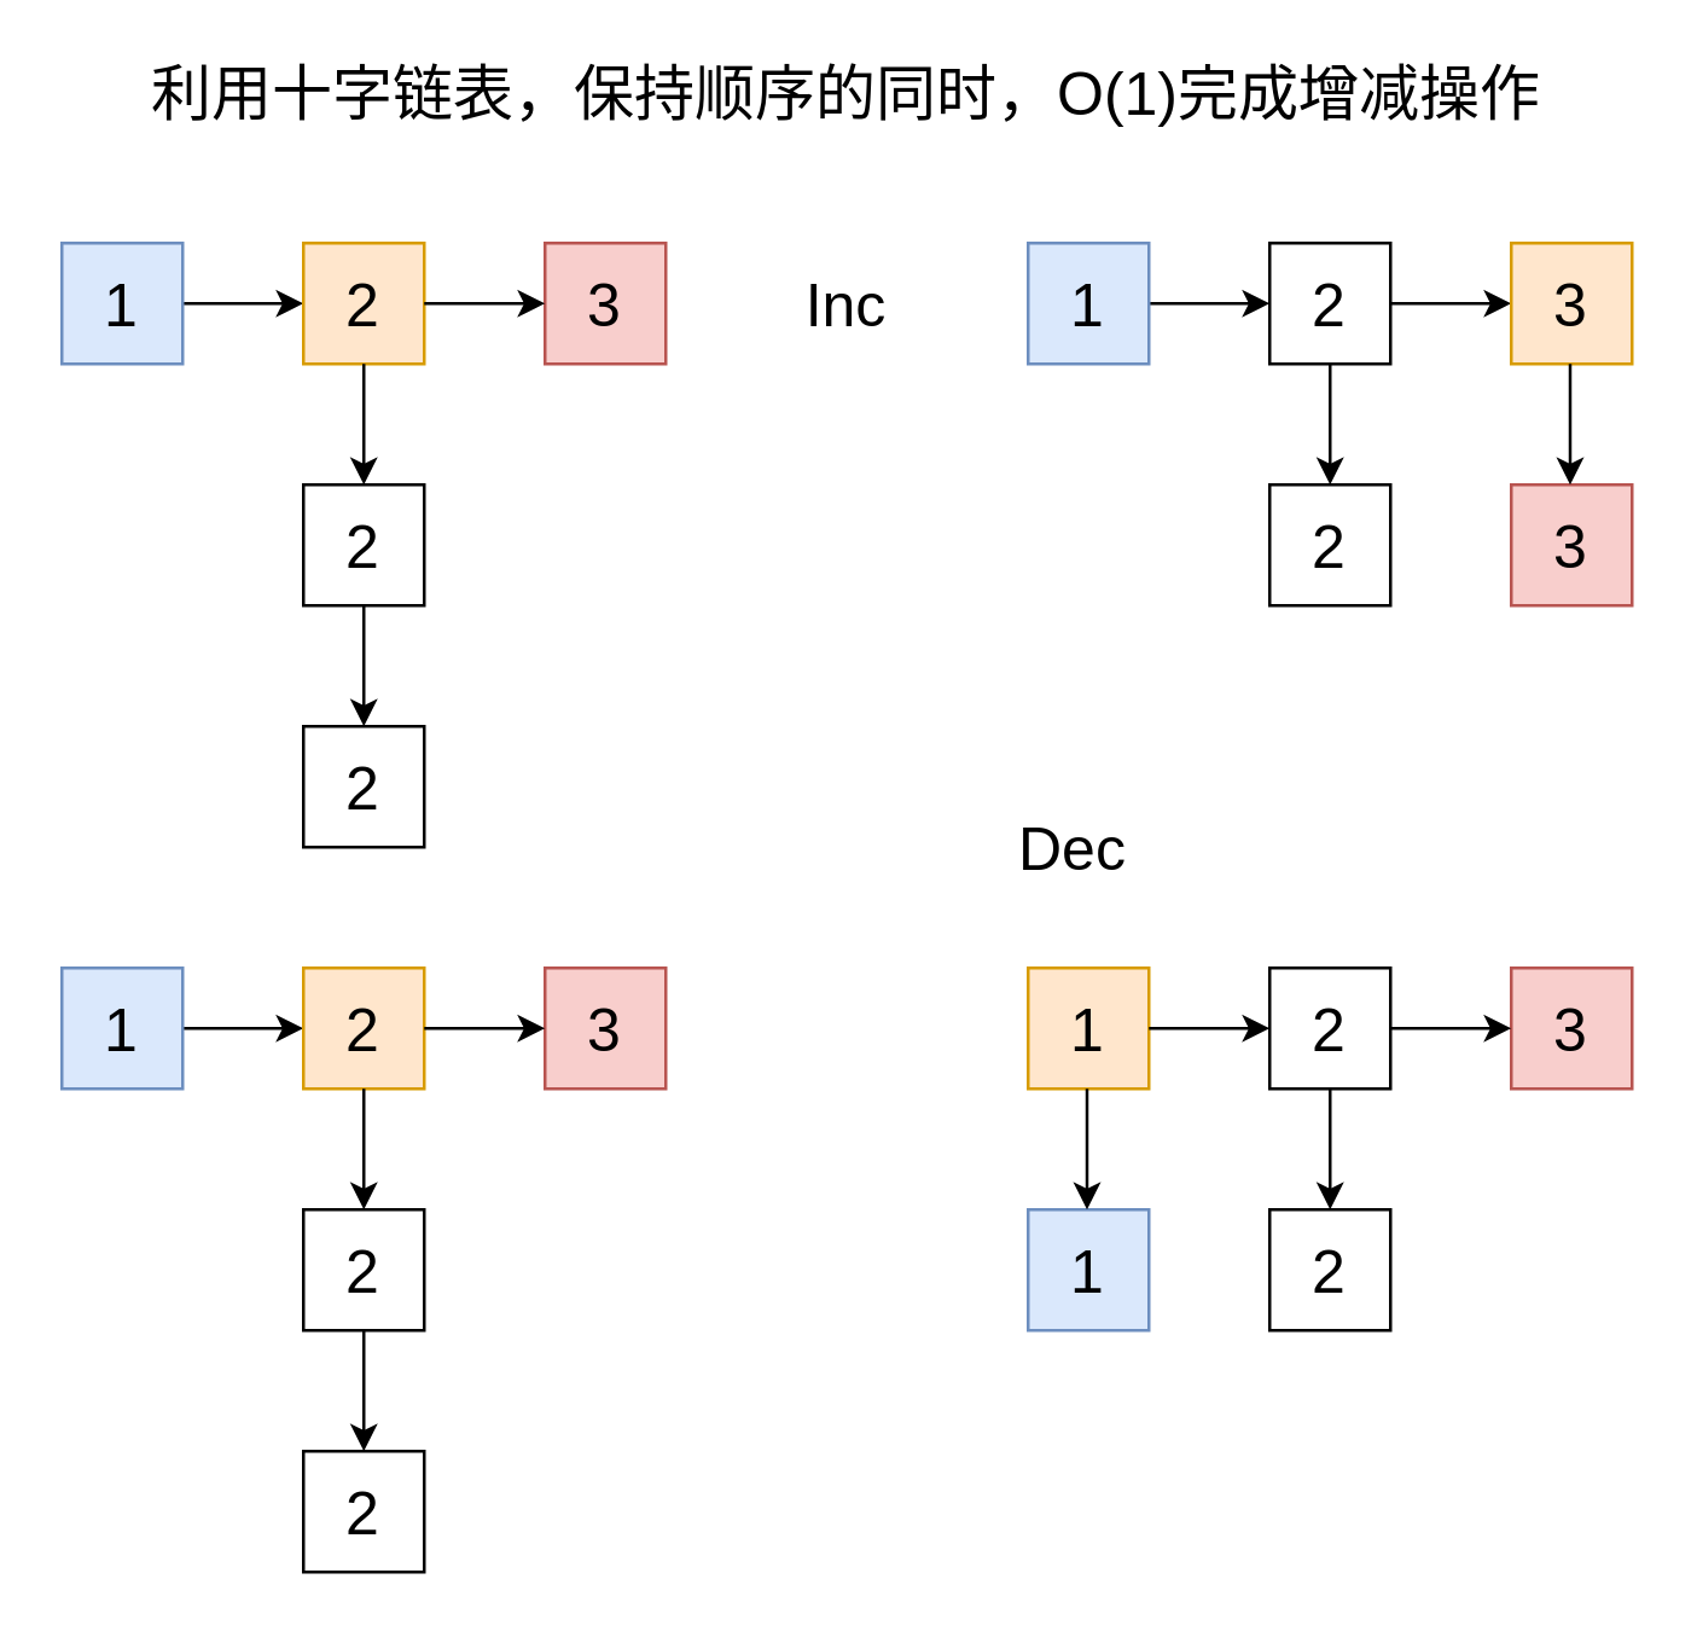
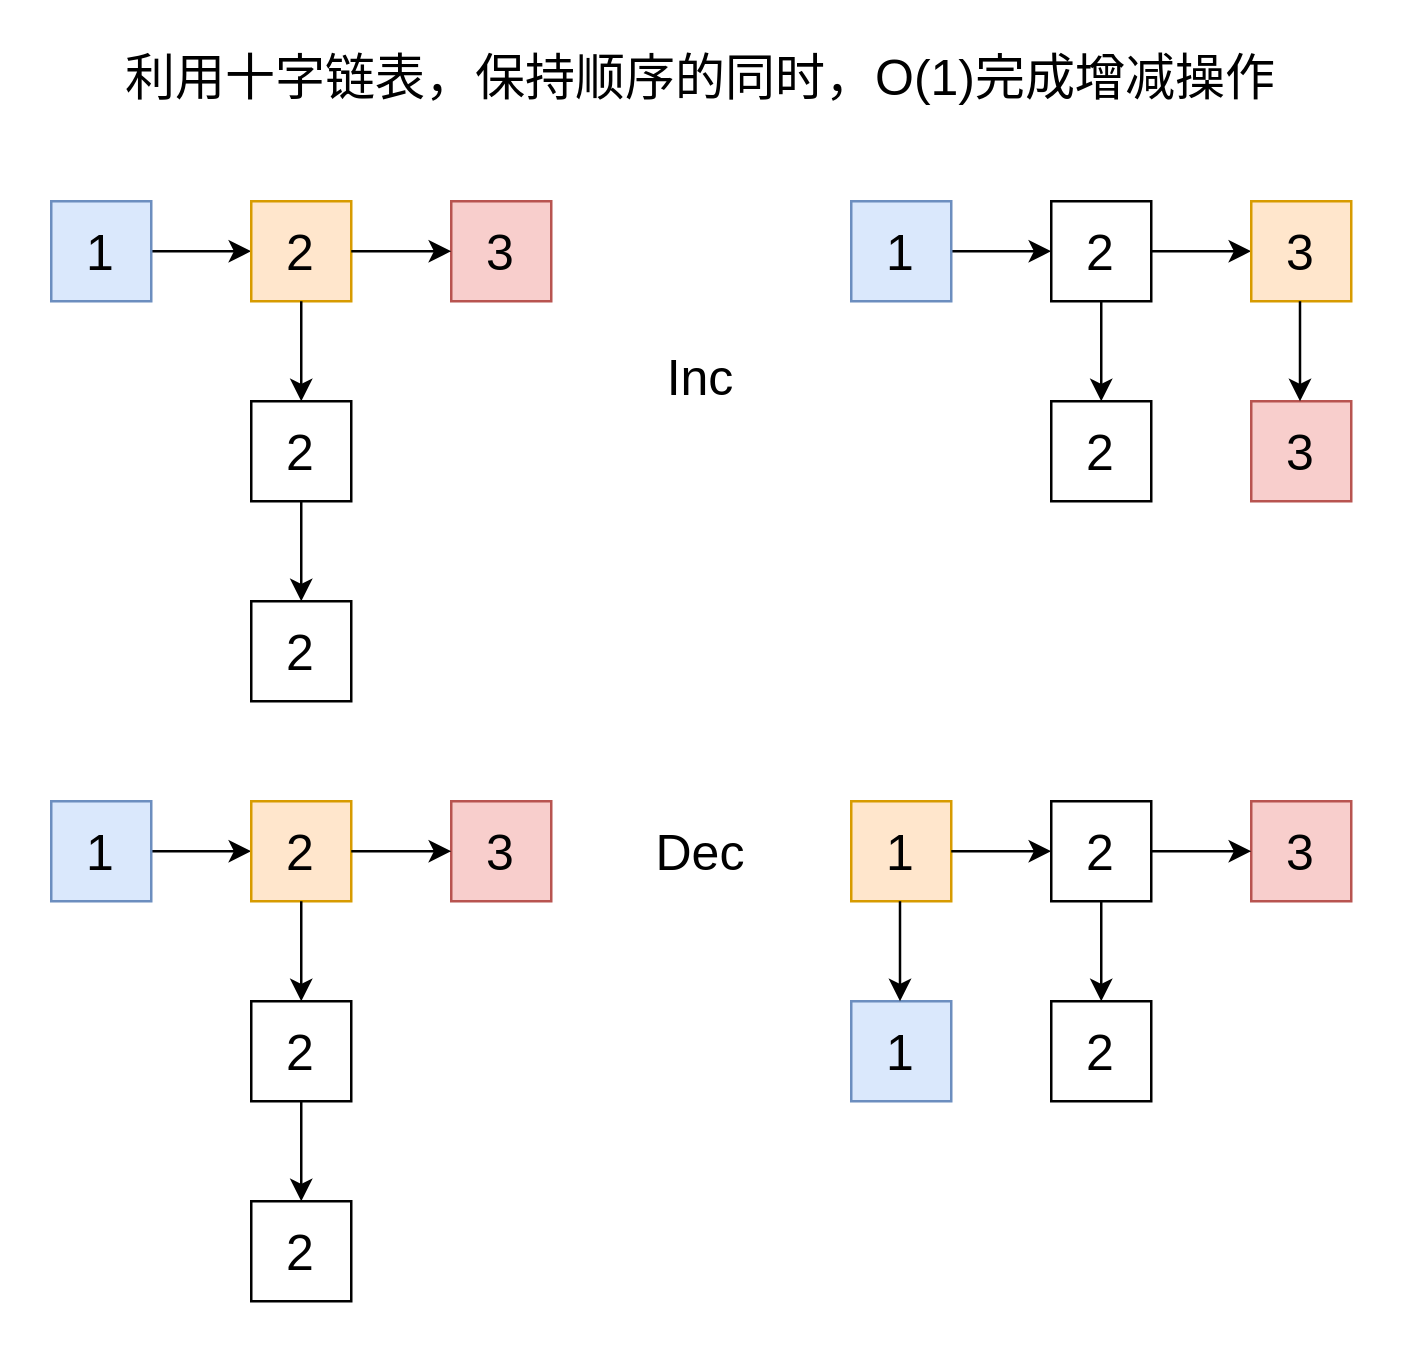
- <mxCell id="21" value="Inc" style="text;html=1;strokeColor=none;fillColor=none;align=center;verticalAlign=middle;whiteSpace=wrap;rounded=0;fontSize=20;" parent="1" vertex="1"><mxGeometry x="260" y="90" width="40" height="20" as="geometry" /></mxCell>
+ <mxCell id="21" value="Inc" style="text;html=1;strokeColor=none;fillColor=none;align=center;verticalAlign=middle;whiteSpace=wrap;rounded=0;fontSize=20;" parent="1" vertex="1"><mxGeometry x="260" y="140" width="40" height="20" as="geometry" /></mxCell>
- <mxCell id="31" value="Dec" style="text;html=1;strokeColor=none;fillColor=none;align=center;verticalAlign=middle;whiteSpace=wrap;rounded=0;fontSize=20;" parent="1" vertex="1"><mxGeometry x="335" y="270" width="40" height="20" as="geometry" /></mxCell>
+ <mxCell id="31" value="Dec" style="text;html=1;strokeColor=none;fillColor=none;align=center;verticalAlign=middle;whiteSpace=wrap;rounded=0;fontSize=20;" parent="1" vertex="1"><mxGeometry x="260" y="330" width="40" height="20" as="geometry" /></mxCell>
